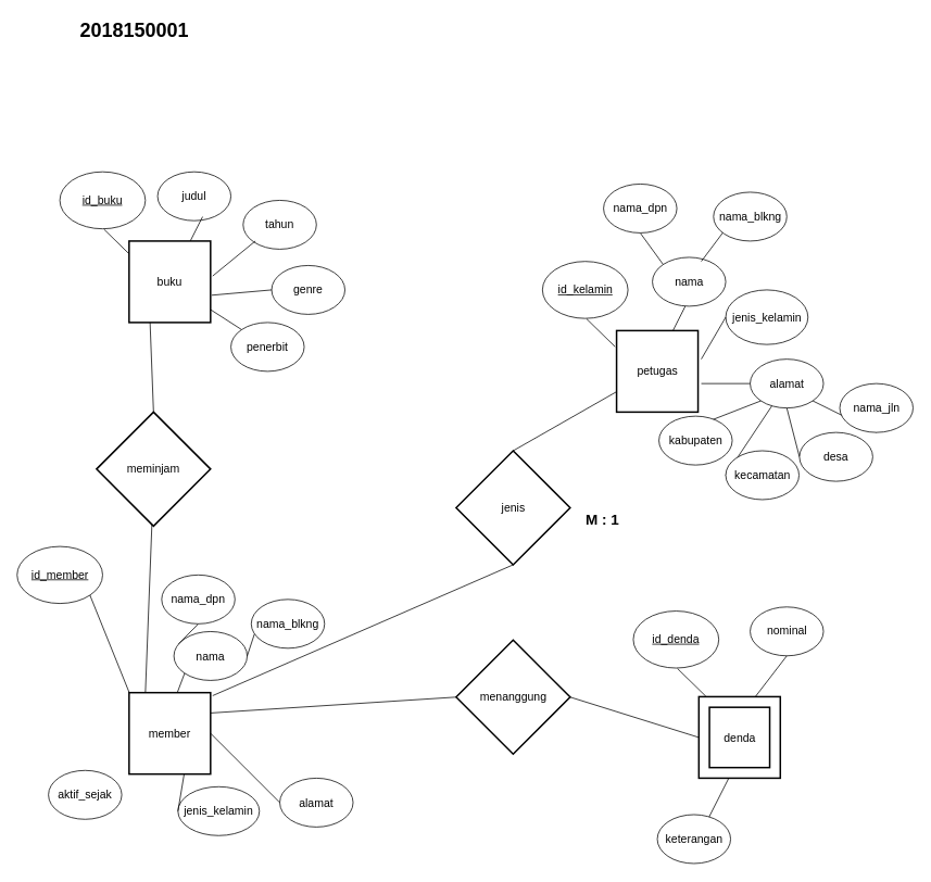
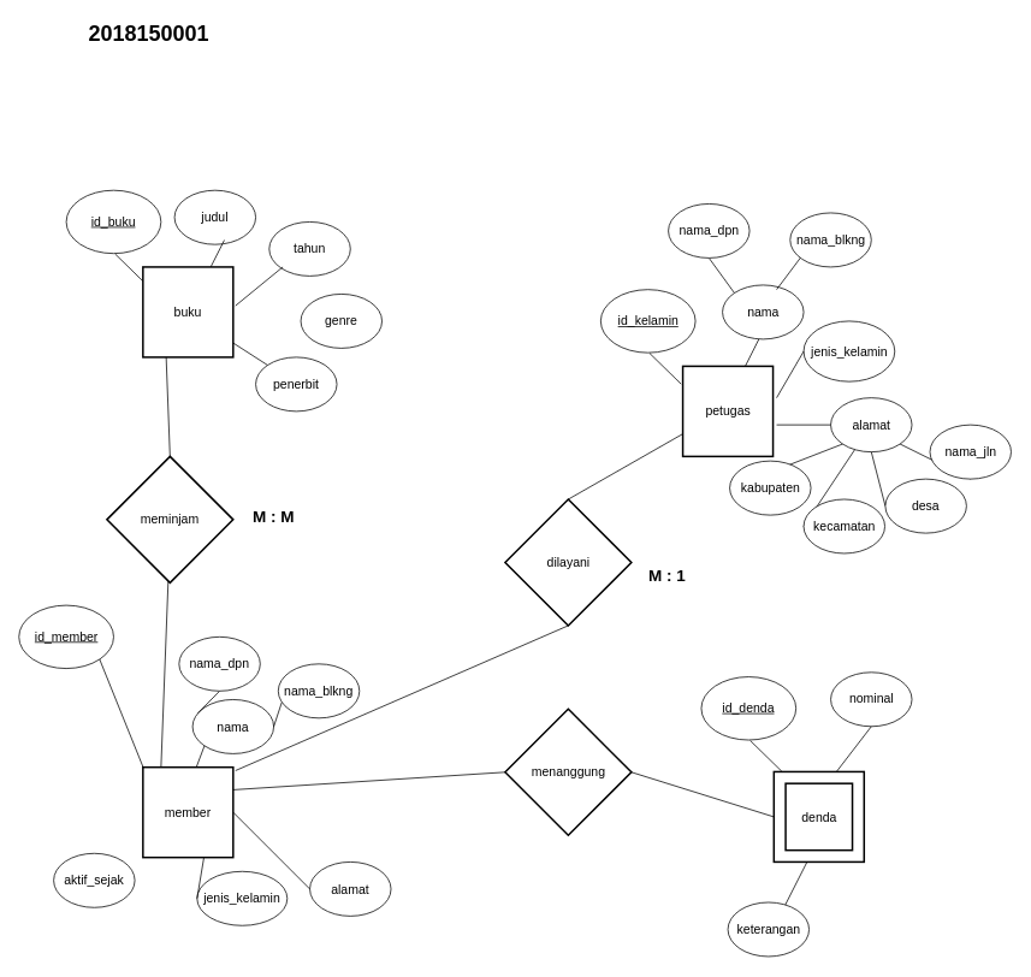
- <mxCell id="10" value="" style="endArrow=none;html=1;entryX=1.015;entryY=0.665;entryDx=0;entryDy=0;exitX=0;exitY=0.5;exitDx=0;exitDy=0;entryPerimeter=0;" parent="1" source="5" edge="1" target="66"><mxGeometry width="50" height="50" relative="1" as="geometry"><mxPoint x="313" y="325" as="sourcePoint" /><mxPoint x="268" y="365" as="targetPoint" /></mxGeometry></mxCell>
+ <mxCell id="55" value="&lt;b&gt;&lt;font style=&quot;font-size: 18px&quot;&gt;M : M&lt;/font&gt;&lt;/b&gt;" style="text;html=1;resizable=0;points=[];autosize=1;align=left;verticalAlign=top;spacingTop=-4;" parent="1" vertex="1"><mxGeometry x="278" y="560" width="60" height="20" as="geometry" /></mxCell>
- <mxCell id="63" value="jenis" style="shape=rhombus;strokeWidth=2;fontSize=17;perimeter=rhombusPerimeter;whiteSpace=wrap;html=1;align=center;fontSize=14;" vertex="1" parent="1"><mxGeometry x="559.5" y="552.5" width="140" height="140" as="geometry" /></mxCell>
+ <mxCell id="63" value="dilayani" style="shape=rhombus;strokeWidth=2;fontSize=17;perimeter=rhombusPerimeter;whiteSpace=wrap;html=1;align=center;fontSize=14;" vertex="1" parent="1"><mxGeometry x="559.5" y="552.5" width="140" height="140" as="geometry" /></mxCell>
